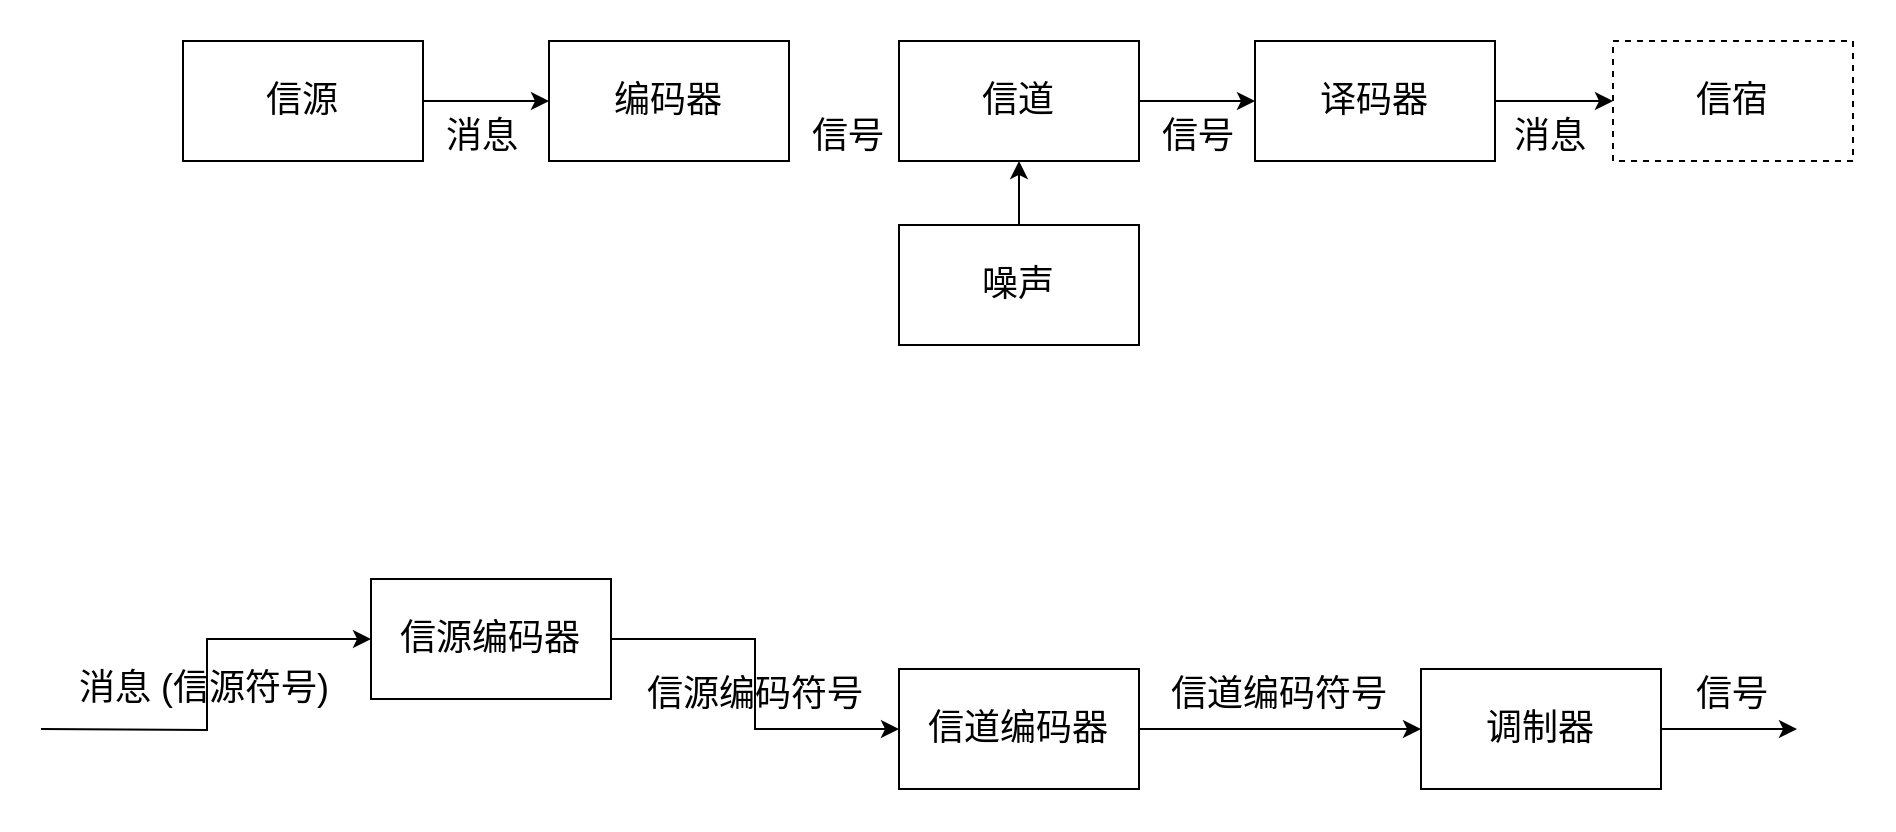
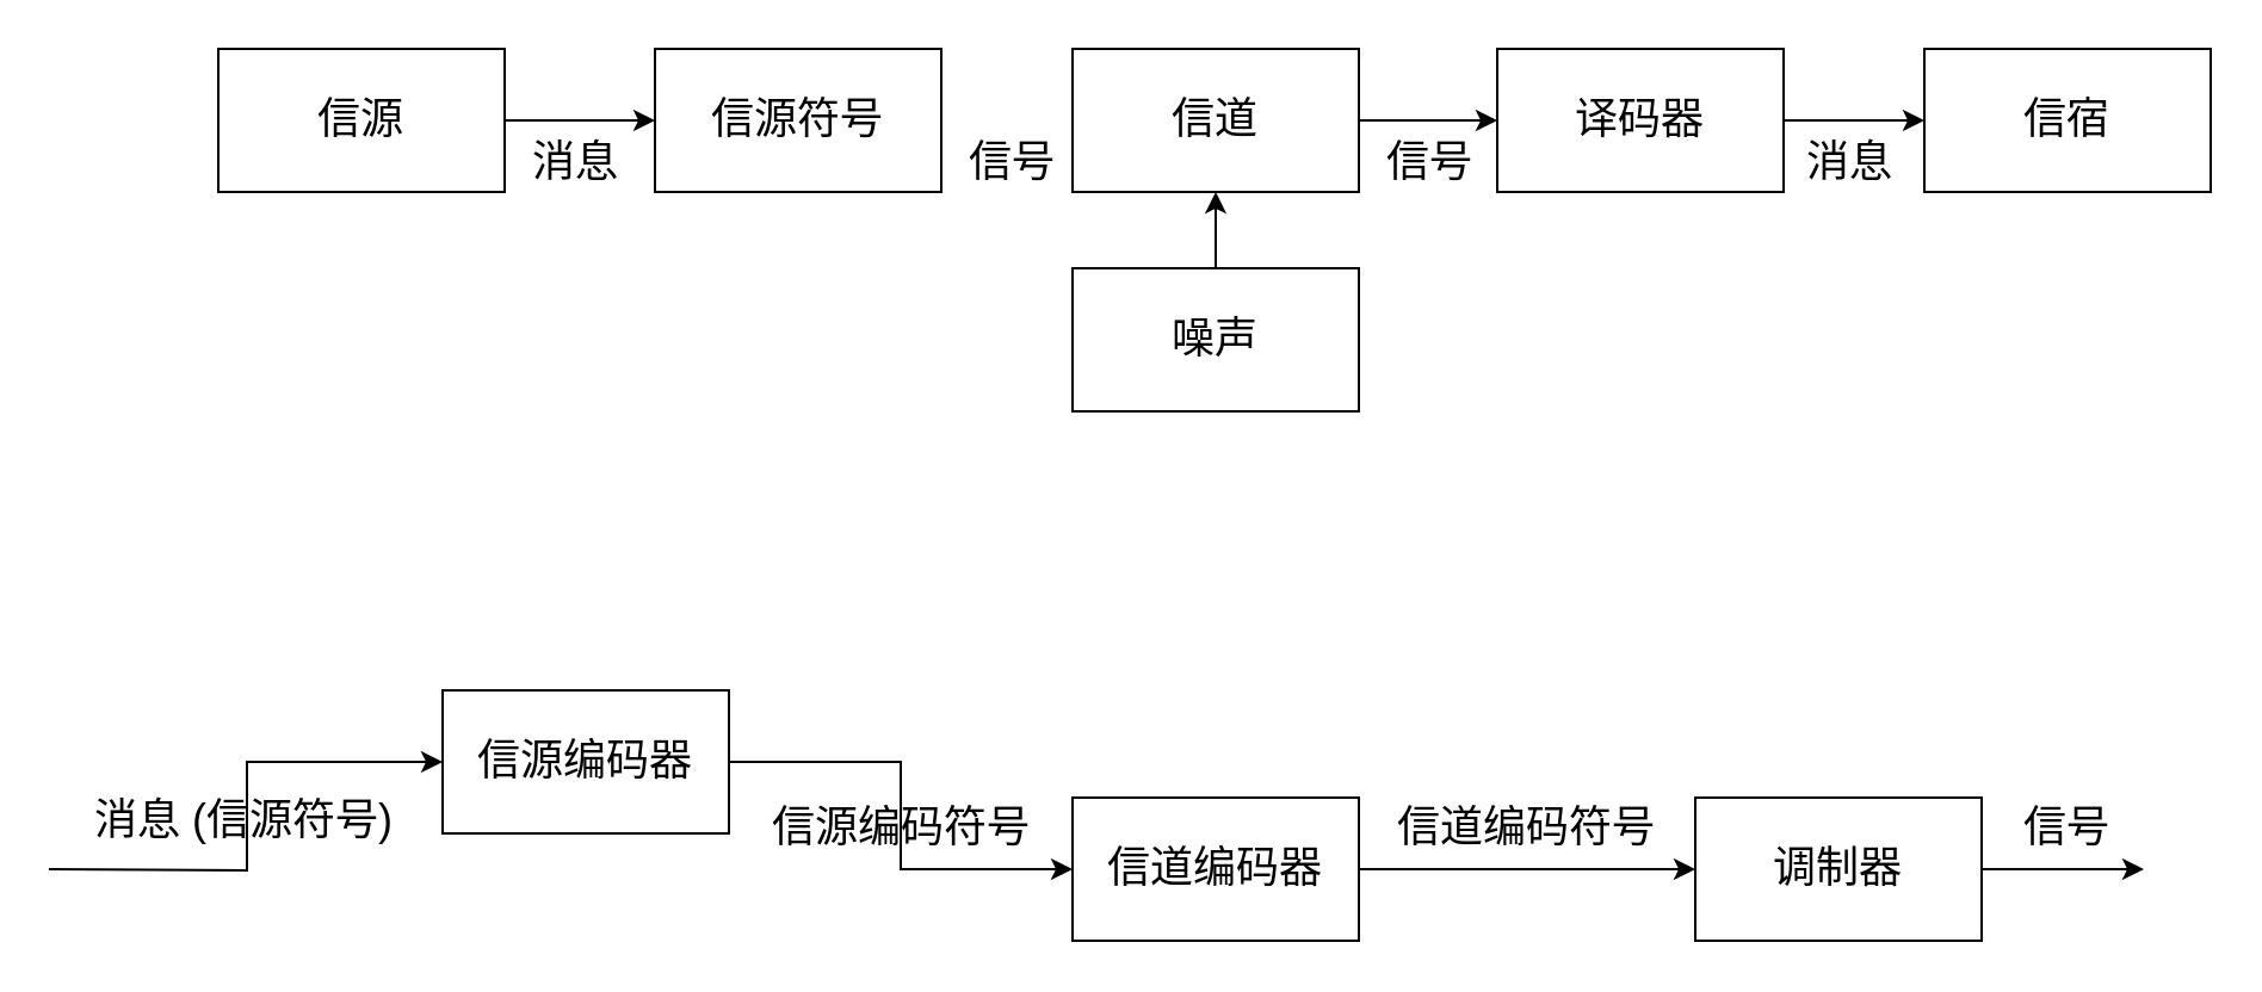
- <mxCell id="4" value="&lt;font style=&quot;font-size: 18px&quot;&gt;编码器&lt;/font&gt;" style="rounded=0;whiteSpace=wrap;html=1;" parent="1" vertex="1"><mxGeometry x="274" y="20" width="120" height="60" as="geometry" /></mxCell>
+ <mxCell id="4" value="&lt;font style=&quot;font-size: 18px&quot;&gt;信源符号&lt;/font&gt;" style="rounded=0;whiteSpace=wrap;html=1;" parent="1" vertex="1"><mxGeometry x="274" y="20" width="120" height="60" as="geometry" /></mxCell>
- <mxCell id="9" value="&lt;font style=&quot;font-size: 18px&quot;&gt;信宿&lt;/font&gt;" style="rounded=0;whiteSpace=wrap;html=1;dashed=1;" parent="1" vertex="1"><mxGeometry x="806" y="20" width="120" height="60" as="geometry" /></mxCell>
+ <mxCell id="9" value="&lt;font style=&quot;font-size: 18px&quot;&gt;信宿&lt;/font&gt;" style="rounded=0;whiteSpace=wrap;html=1;" parent="1" vertex="1"><mxGeometry x="806" y="20" width="120" height="60" as="geometry" /></mxCell>
